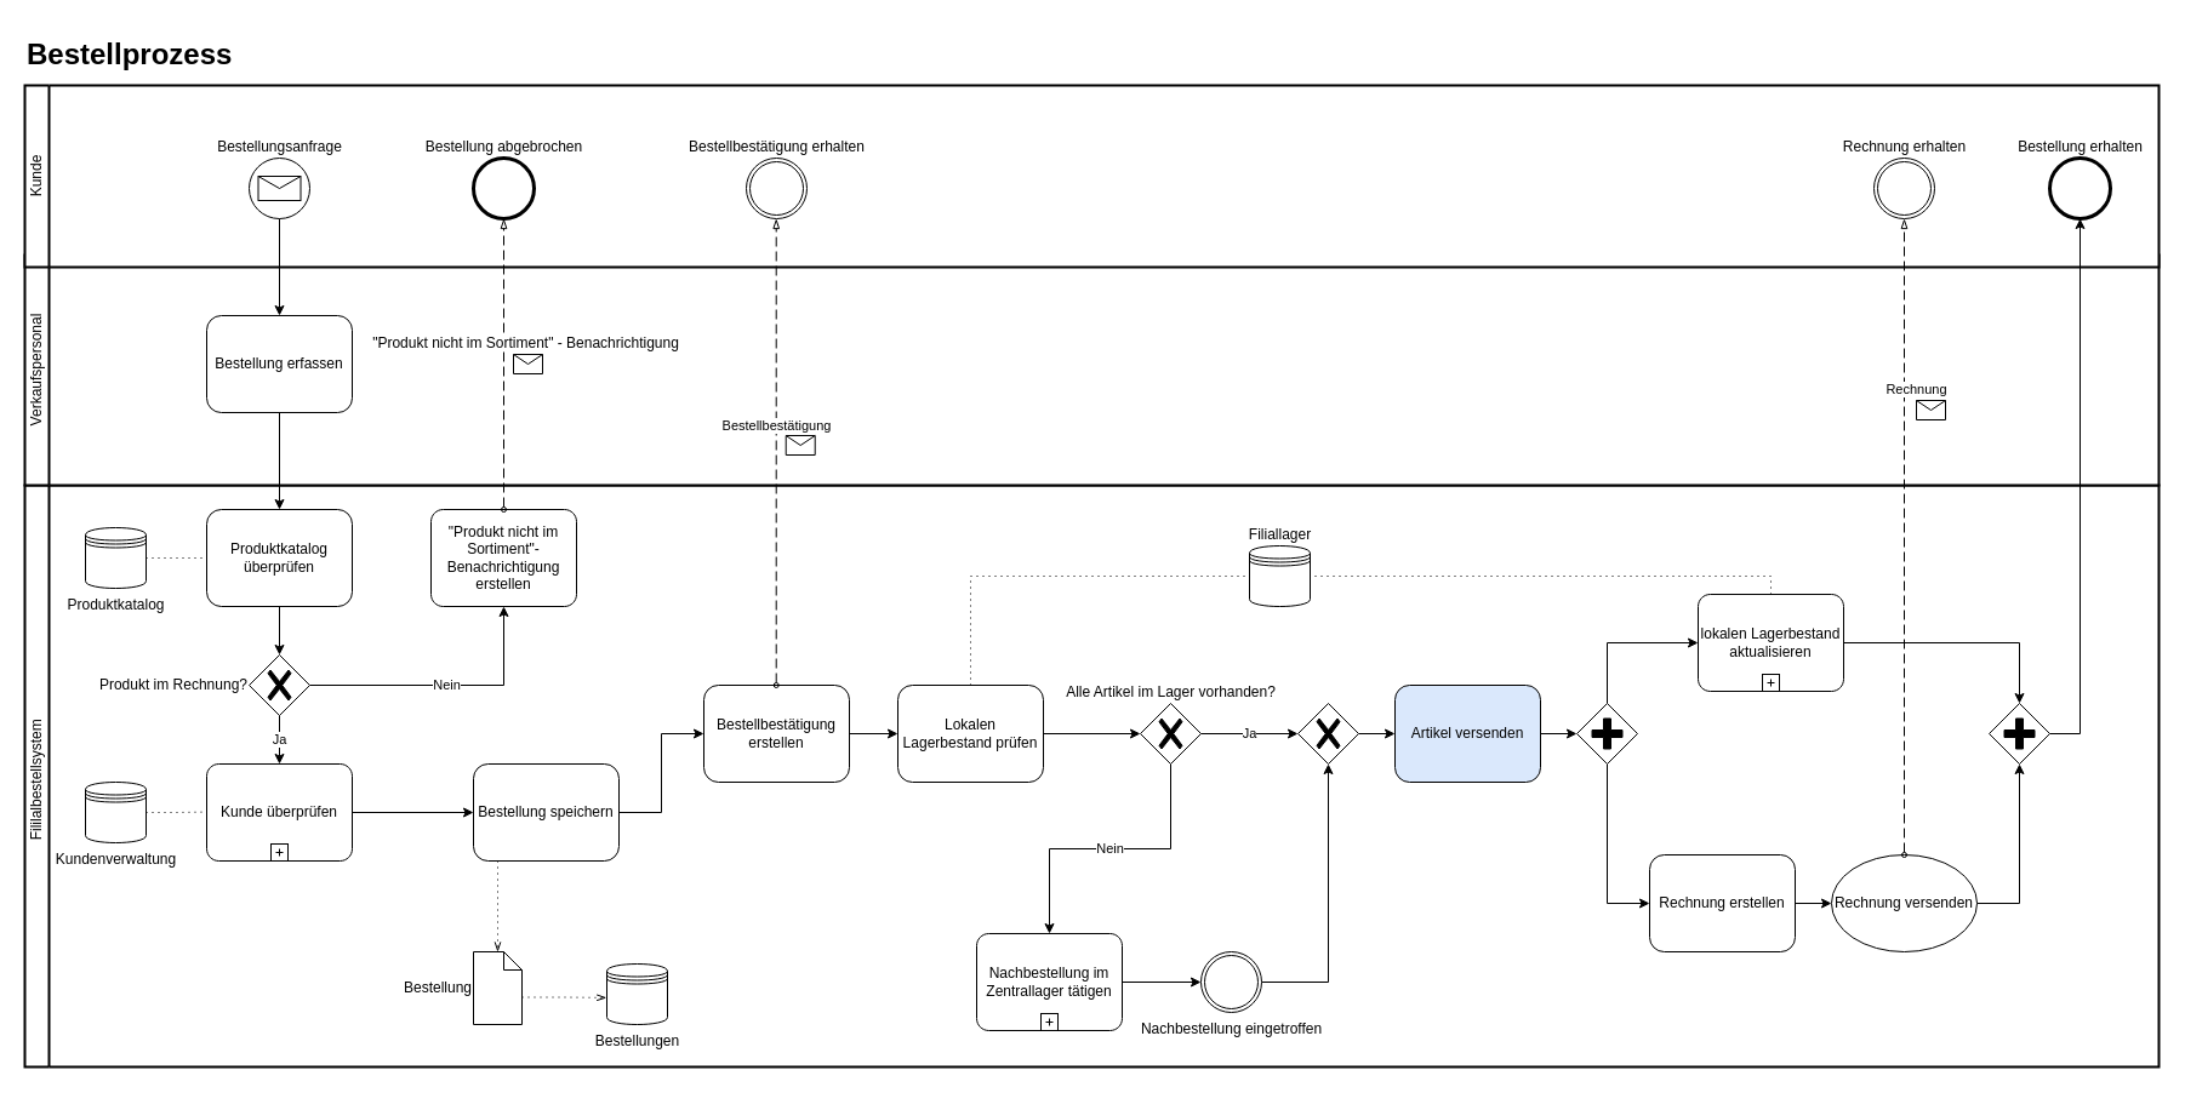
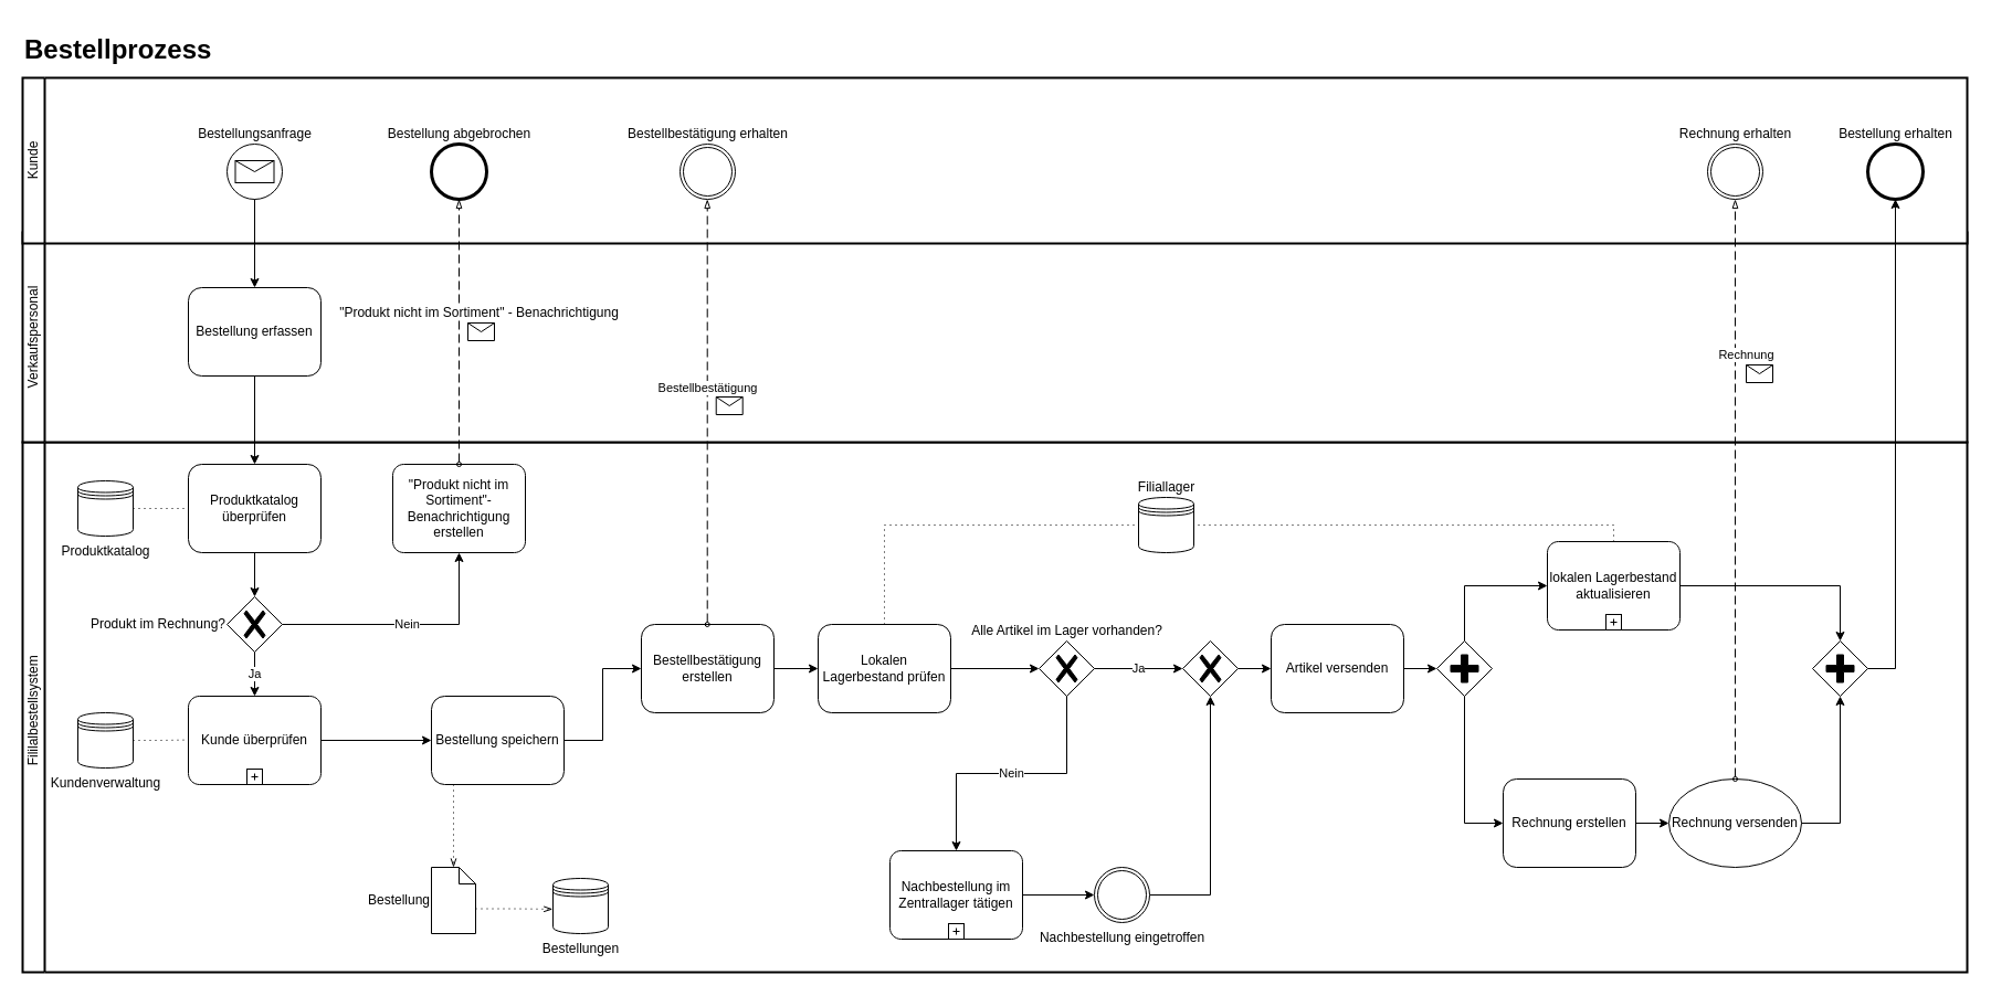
- <mxCell id="12" value="Artikel versenden" style="html=1;whiteSpace=wrap;rounded=1;fillColor=#dae8fc;" vertex="1" parent="2"><mxGeometry x="1130" y="165" width="120" height="80" as="geometry" /></mxCell>
+ <mxCell id="12" value="Artikel versenden" style="html=1;whiteSpace=wrap;rounded=1;" vertex="1" parent="2"><mxGeometry x="1130" y="165" width="120" height="80" as="geometry" /></mxCell>
